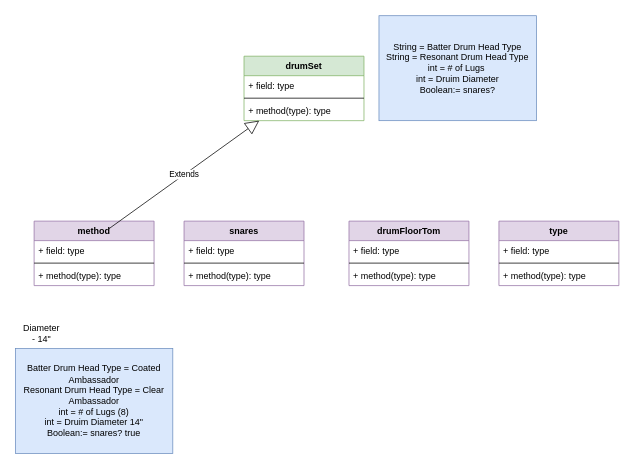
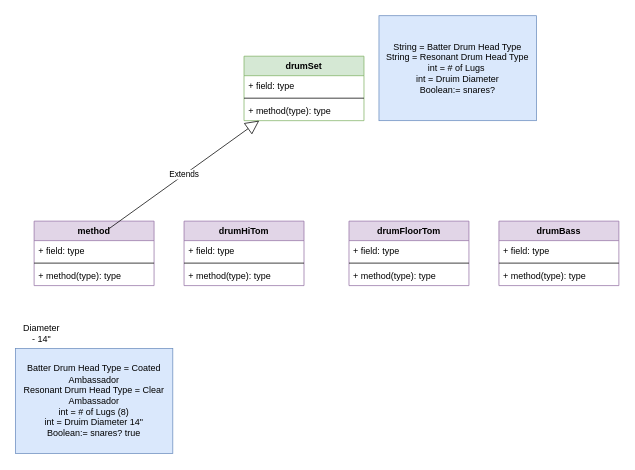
- <mxCell id="11" value="snares" style="swimlane;fontStyle=1;align=center;verticalAlign=top;childLayout=stackLayout;horizontal=1;startSize=26;horizontalStack=0;resizeParent=1;resizeParentMax=0;resizeLast=0;collapsible=1;marginBottom=0;fillColor=#e1d5e7;strokeColor=#9673a6;" vertex="1" parent="1"><mxGeometry x="245" y="294" width="160" height="86" as="geometry" /></mxCell>
+ <mxCell id="11" value="drumHiTom" style="swimlane;fontStyle=1;align=center;verticalAlign=top;childLayout=stackLayout;horizontal=1;startSize=26;horizontalStack=0;resizeParent=1;resizeParentMax=0;resizeLast=0;collapsible=1;marginBottom=0;fillColor=#e1d5e7;strokeColor=#9673a6;" vertex="1" parent="1"><mxGeometry x="245" y="294" width="160" height="86" as="geometry" /></mxCell>
- <mxCell id="15" value="type" style="swimlane;fontStyle=1;align=center;verticalAlign=top;childLayout=stackLayout;horizontal=1;startSize=26;horizontalStack=0;resizeParent=1;resizeParentMax=0;resizeLast=0;collapsible=1;marginBottom=0;fillColor=#e1d5e7;strokeColor=#9673a6;" vertex="1" parent="1"><mxGeometry x="665" y="294" width="160" height="86" as="geometry" /></mxCell>
+ <mxCell id="15" value="drumBass" style="swimlane;fontStyle=1;align=center;verticalAlign=top;childLayout=stackLayout;horizontal=1;startSize=26;horizontalStack=0;resizeParent=1;resizeParentMax=0;resizeLast=0;collapsible=1;marginBottom=0;fillColor=#e1d5e7;strokeColor=#9673a6;" vertex="1" parent="1"><mxGeometry x="665" y="294" width="160" height="86" as="geometry" /></mxCell>
